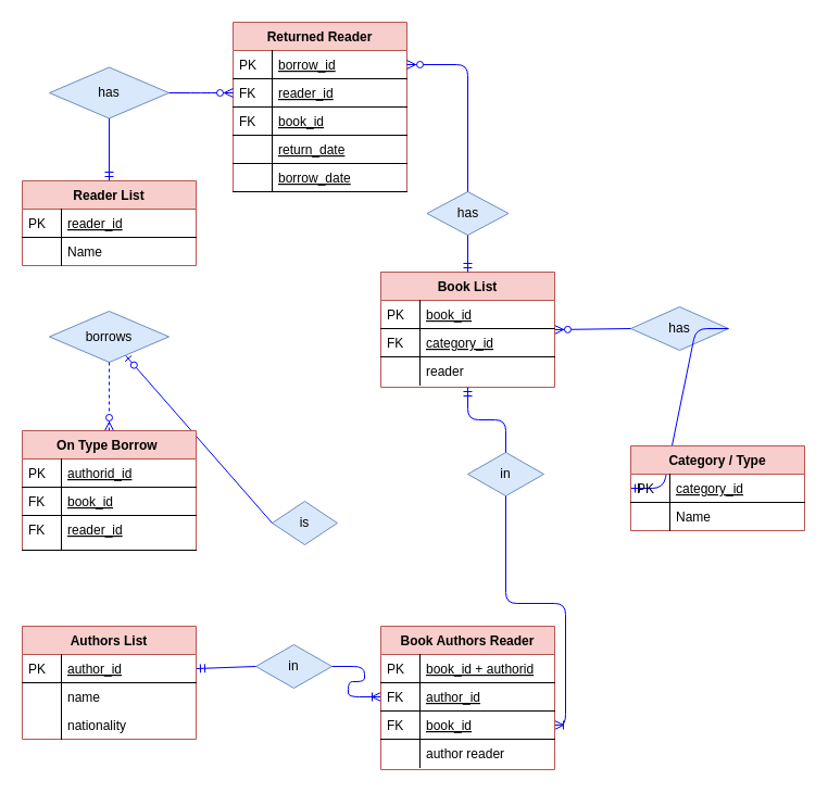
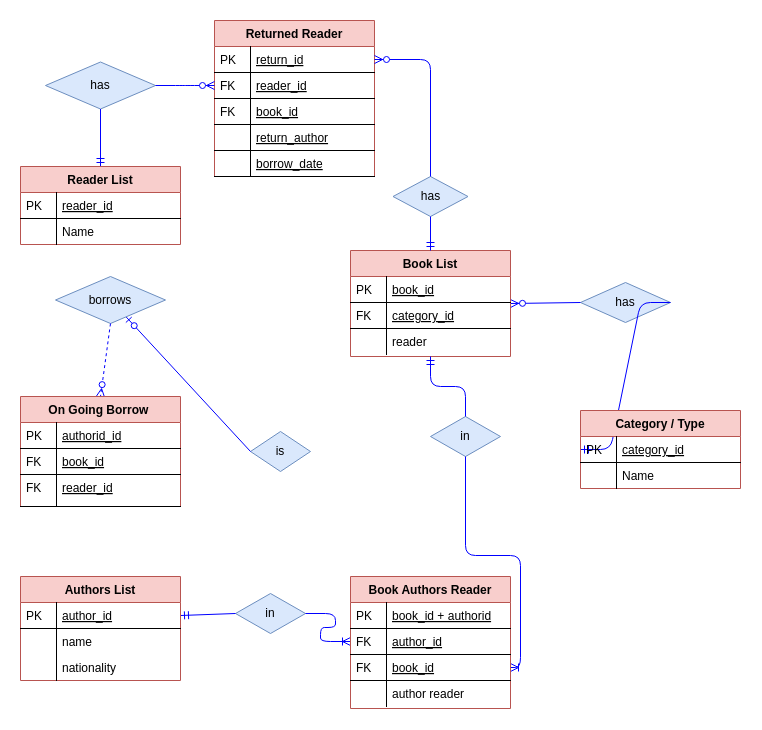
- <mxCell id="6" value="borrow_id" style="shape=partialRectangle;top=0;left=0;right=0;bottom=1;align=left;verticalAlign=top;fillColor=none;spacingLeft=40;spacingRight=4;overflow=hidden;rotatable=0;points=[[0,0.5],[1,0.5]];portConstraint=eastwest;dropTarget=0;rounded=0;shadow=0;strokeWidth=1;fontStyle=4" vertex="1" parent="5"><mxGeometry y="26" width="160" height="26" as="geometry" /></mxCell>
+ <mxCell id="6" value="return_id" style="shape=partialRectangle;top=0;left=0;right=0;bottom=1;align=left;verticalAlign=top;fillColor=none;spacingLeft=40;spacingRight=4;overflow=hidden;rotatable=0;points=[[0,0.5],[1,0.5]];portConstraint=eastwest;dropTarget=0;rounded=0;shadow=0;strokeWidth=1;fontStyle=4" vertex="1" parent="5"><mxGeometry y="26" width="160" height="26" as="geometry" /></mxCell>
- <mxCell id="12" value="return_date" style="shape=partialRectangle;top=0;left=0;right=0;bottom=1;align=left;verticalAlign=top;fillColor=none;spacingLeft=40;spacingRight=4;overflow=hidden;rotatable=0;points=[[0,0.5],[1,0.5]];portConstraint=eastwest;dropTarget=0;rounded=0;shadow=0;strokeWidth=1;fontStyle=4" vertex="1" parent="5"><mxGeometry y="104" width="160" height="26" as="geometry" /></mxCell>
+ <mxCell id="12" value="return_author" style="shape=partialRectangle;top=0;left=0;right=0;bottom=1;align=left;verticalAlign=top;fillColor=none;spacingLeft=40;spacingRight=4;overflow=hidden;rotatable=0;points=[[0,0.5],[1,0.5]];portConstraint=eastwest;dropTarget=0;rounded=0;shadow=0;strokeWidth=1;fontStyle=4" vertex="1" parent="5"><mxGeometry y="104" width="160" height="26" as="geometry" /></mxCell>
- <mxCell id="18" value="borrows" style="shape=rhombus;perimeter=rhombusPerimeter;whiteSpace=wrap;html=1;align=center;fillColor=#dae8fc;strokeColor=#6c8ebf;" vertex="1" parent="1"><mxGeometry x="45" y="286" width="110" height="47" as="geometry" /></mxCell>
+ <mxCell id="18" value="borrows" style="shape=rhombus;perimeter=rhombusPerimeter;whiteSpace=wrap;html=1;align=center;fillColor=#dae8fc;strokeColor=#6c8ebf;" vertex="1" parent="1"><mxGeometry x="55" y="276" width="110" height="47" as="geometry" /></mxCell>
- <mxCell id="49" value="On Type Borrow " style="swimlane;fontStyle=1;childLayout=stackLayout;horizontal=1;startSize=26;horizontalStack=0;resizeParent=1;resizeLast=0;collapsible=1;marginBottom=0;rounded=0;shadow=0;strokeWidth=1;fillColor=#f8cecc;strokeColor=#b85450;" vertex="1" parent="1"><mxGeometry x="20" y="396" width="160" height="110" as="geometry"><mxRectangle x="60" y="390" width="160" height="26" as="alternateBounds" /></mxGeometry></mxCell>
+ <mxCell id="49" value="On Going Borrow " style="swimlane;fontStyle=1;childLayout=stackLayout;horizontal=1;startSize=26;horizontalStack=0;resizeParent=1;resizeLast=0;collapsible=1;marginBottom=0;rounded=0;shadow=0;strokeWidth=1;fillColor=#f8cecc;strokeColor=#b85450;" vertex="1" parent="1"><mxGeometry x="20" y="396" width="160" height="110" as="geometry"><mxRectangle x="60" y="390" width="160" height="26" as="alternateBounds" /></mxGeometry></mxCell>
- <mxCell id="16" value="is" style="shape=rhombus;perimeter=rhombusPerimeter;whiteSpace=wrap;html=1;align=center;fillColor=#dae8fc;strokeColor=#6c8ebf;" vertex="1" parent="1"><mxGeometry x="250" y="461" width="60" height="40" as="geometry" /></mxCell>
+ <mxCell id="16" value="is" style="shape=rhombus;perimeter=rhombusPerimeter;whiteSpace=wrap;html=1;align=center;fillColor=#dae8fc;strokeColor=#6c8ebf;" vertex="1" parent="1"><mxGeometry x="250" y="431" width="60" height="40" as="geometry" /></mxCell>
